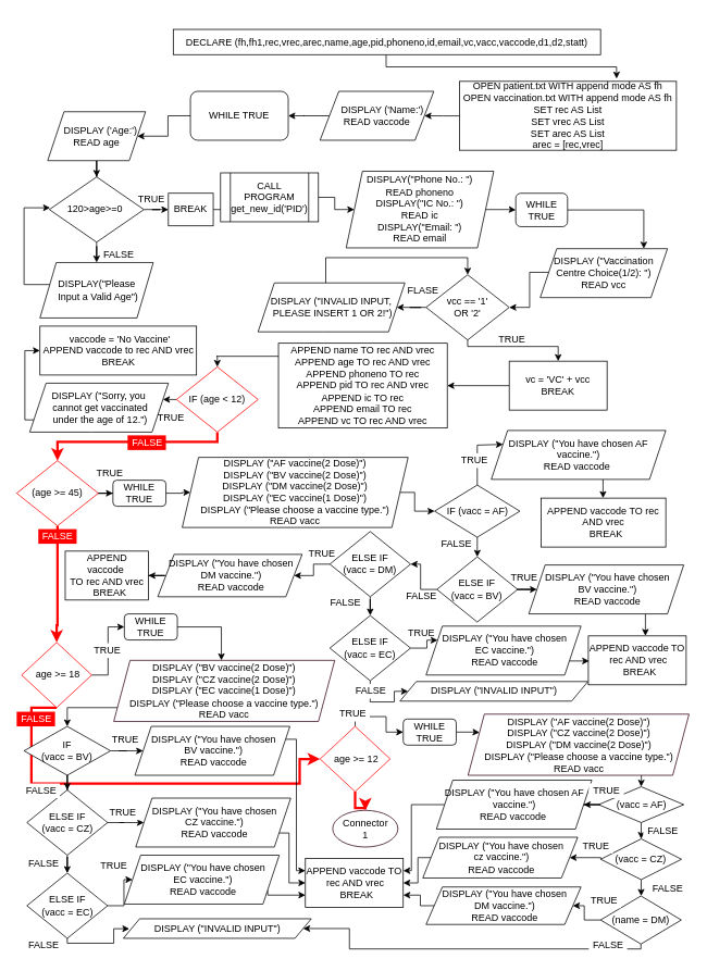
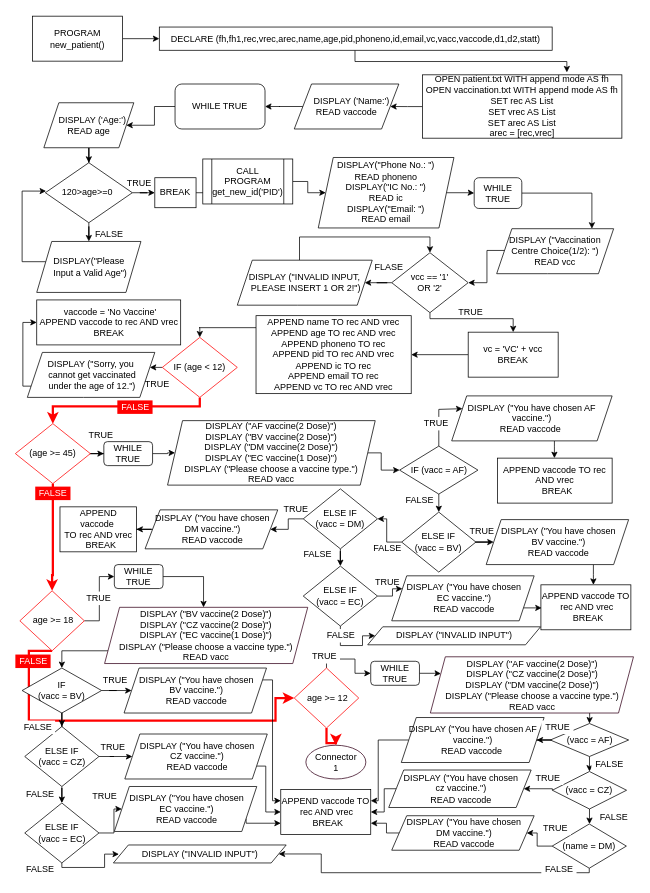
+ <mxCell id="3" value="PROGRAM new_patient()" style="rounded=0;whiteSpace=wrap;html=1;" parent="1" vertex="1"><mxGeometry x="43" y="20.5" width="120" height="60" as="geometry" /></mxCell>
+ <mxCell id="2" value="" style="edgeStyle=orthogonalEdgeStyle;rounded=0;orthogonalLoop=1;jettySize=auto;html=1;" parent="1" source="3" target="5" edge="1"><mxGeometry relative="1" as="geometry" /></mxCell>
